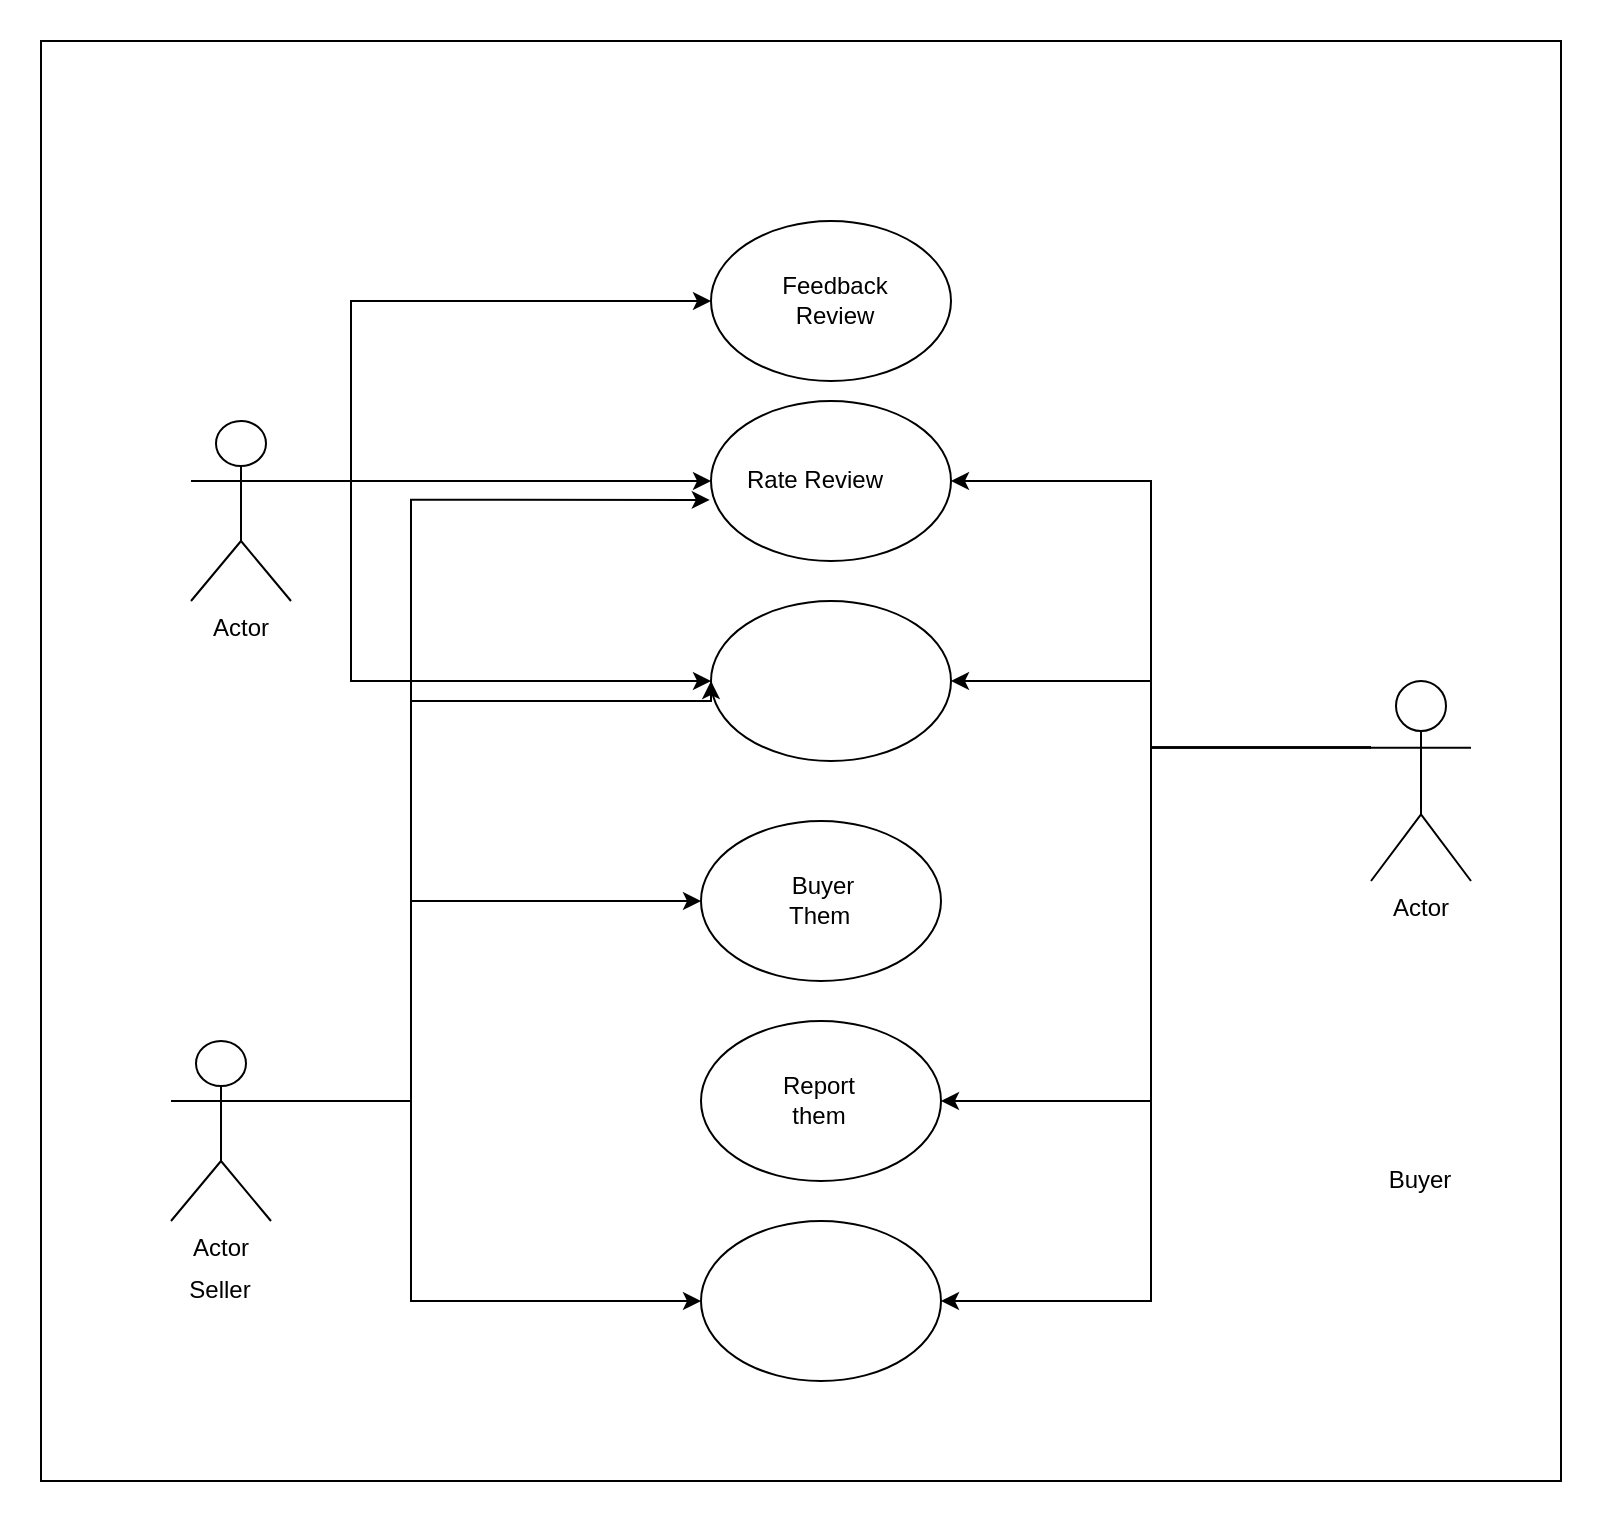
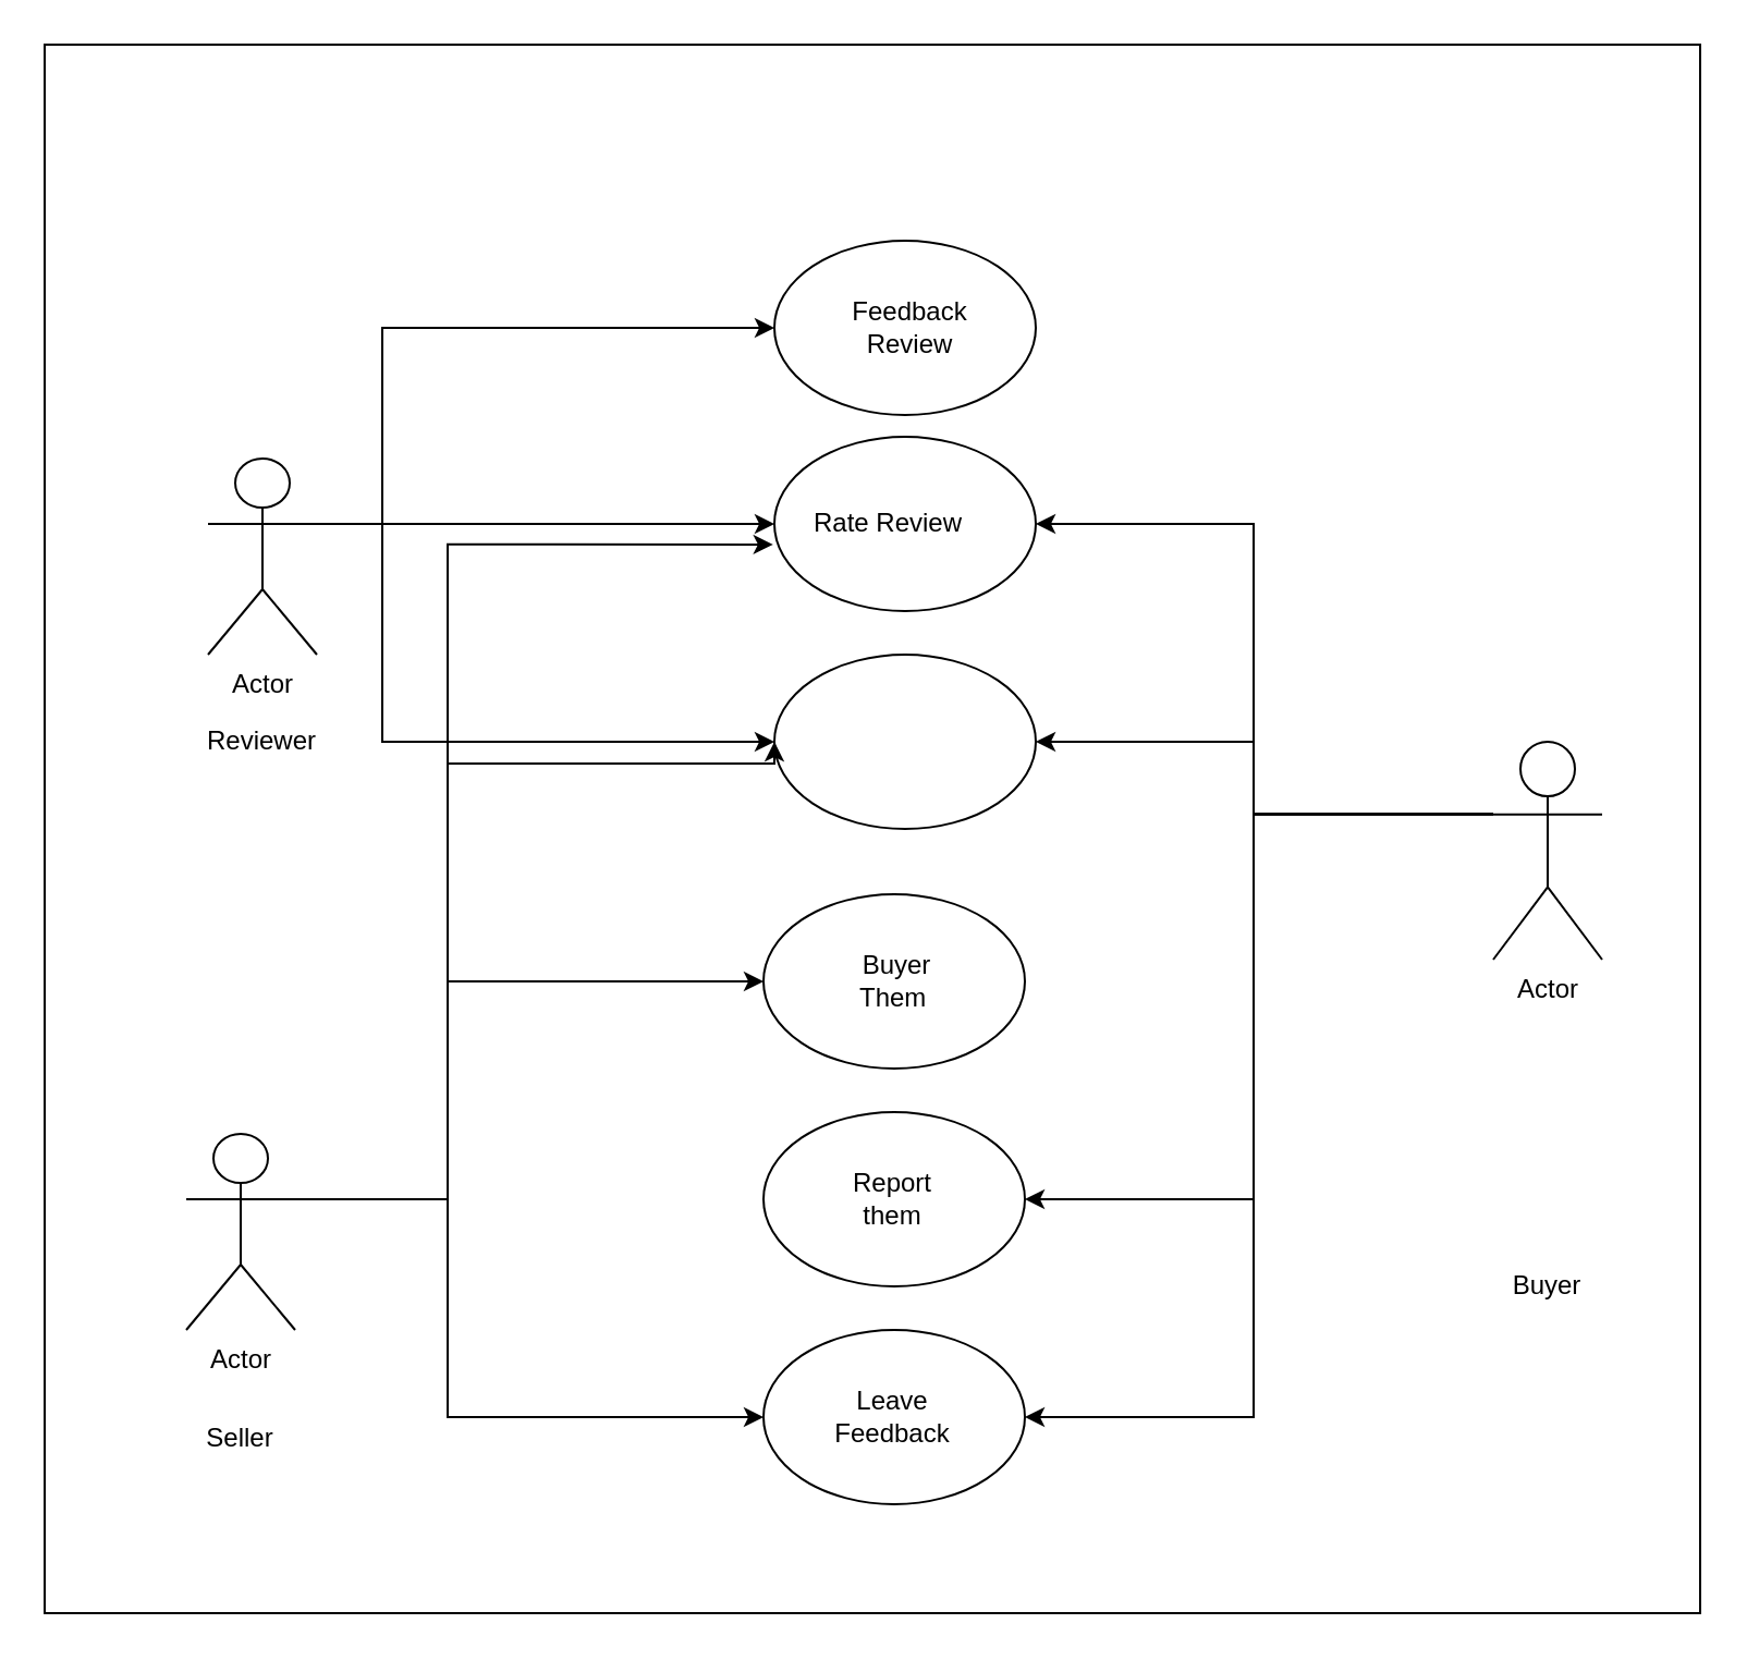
+ <mxCell id="24" value="Reviewer" style="text;html=1;strokeColor=none;fillColor=none;align=center;verticalAlign=middle;whiteSpace=wrap;rounded=0;" vertex="1" parent="1"><mxGeometry x="90" y="325" width="60" height="30" as="geometry" /></mxCell>
- <mxCell id="25" value="Seller" style="text;html=1;strokeColor=none;fillColor=none;align=center;verticalAlign=middle;whiteSpace=wrap;rounded=0;" vertex="1" parent="1"><mxGeometry x="80" y="630" width="60" height="30" as="geometry" /></mxCell>
+ <mxCell id="25" value="Seller" style="text;html=1;strokeColor=none;fillColor=none;align=center;verticalAlign=middle;whiteSpace=wrap;rounded=0;" vertex="1" parent="1"><mxGeometry x="80" y="645" width="60" height="30" as="geometry" /></mxCell>
+ <mxCell id="30" value="Leave Feedback" style="text;html=1;strokeColor=none;fillColor=none;align=center;verticalAlign=middle;whiteSpace=wrap;rounded=0;" vertex="1" parent="1"><mxGeometry x="369.75" y="635" width="78.5" height="30" as="geometry" /></mxCell>
